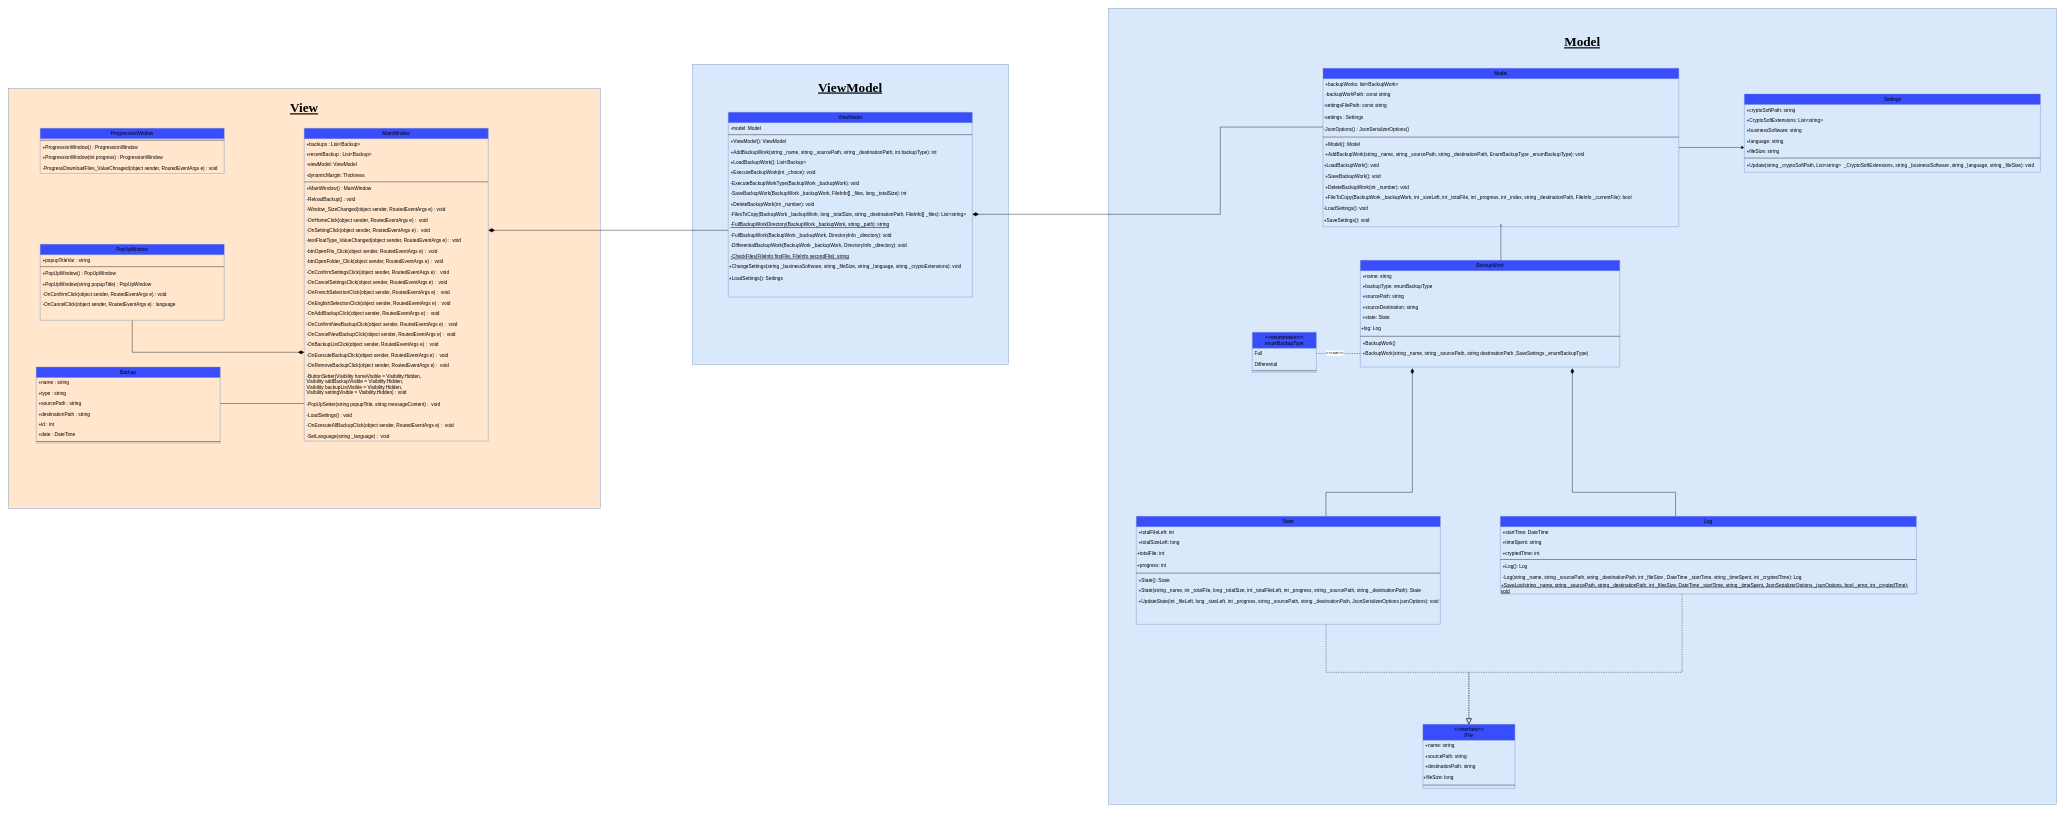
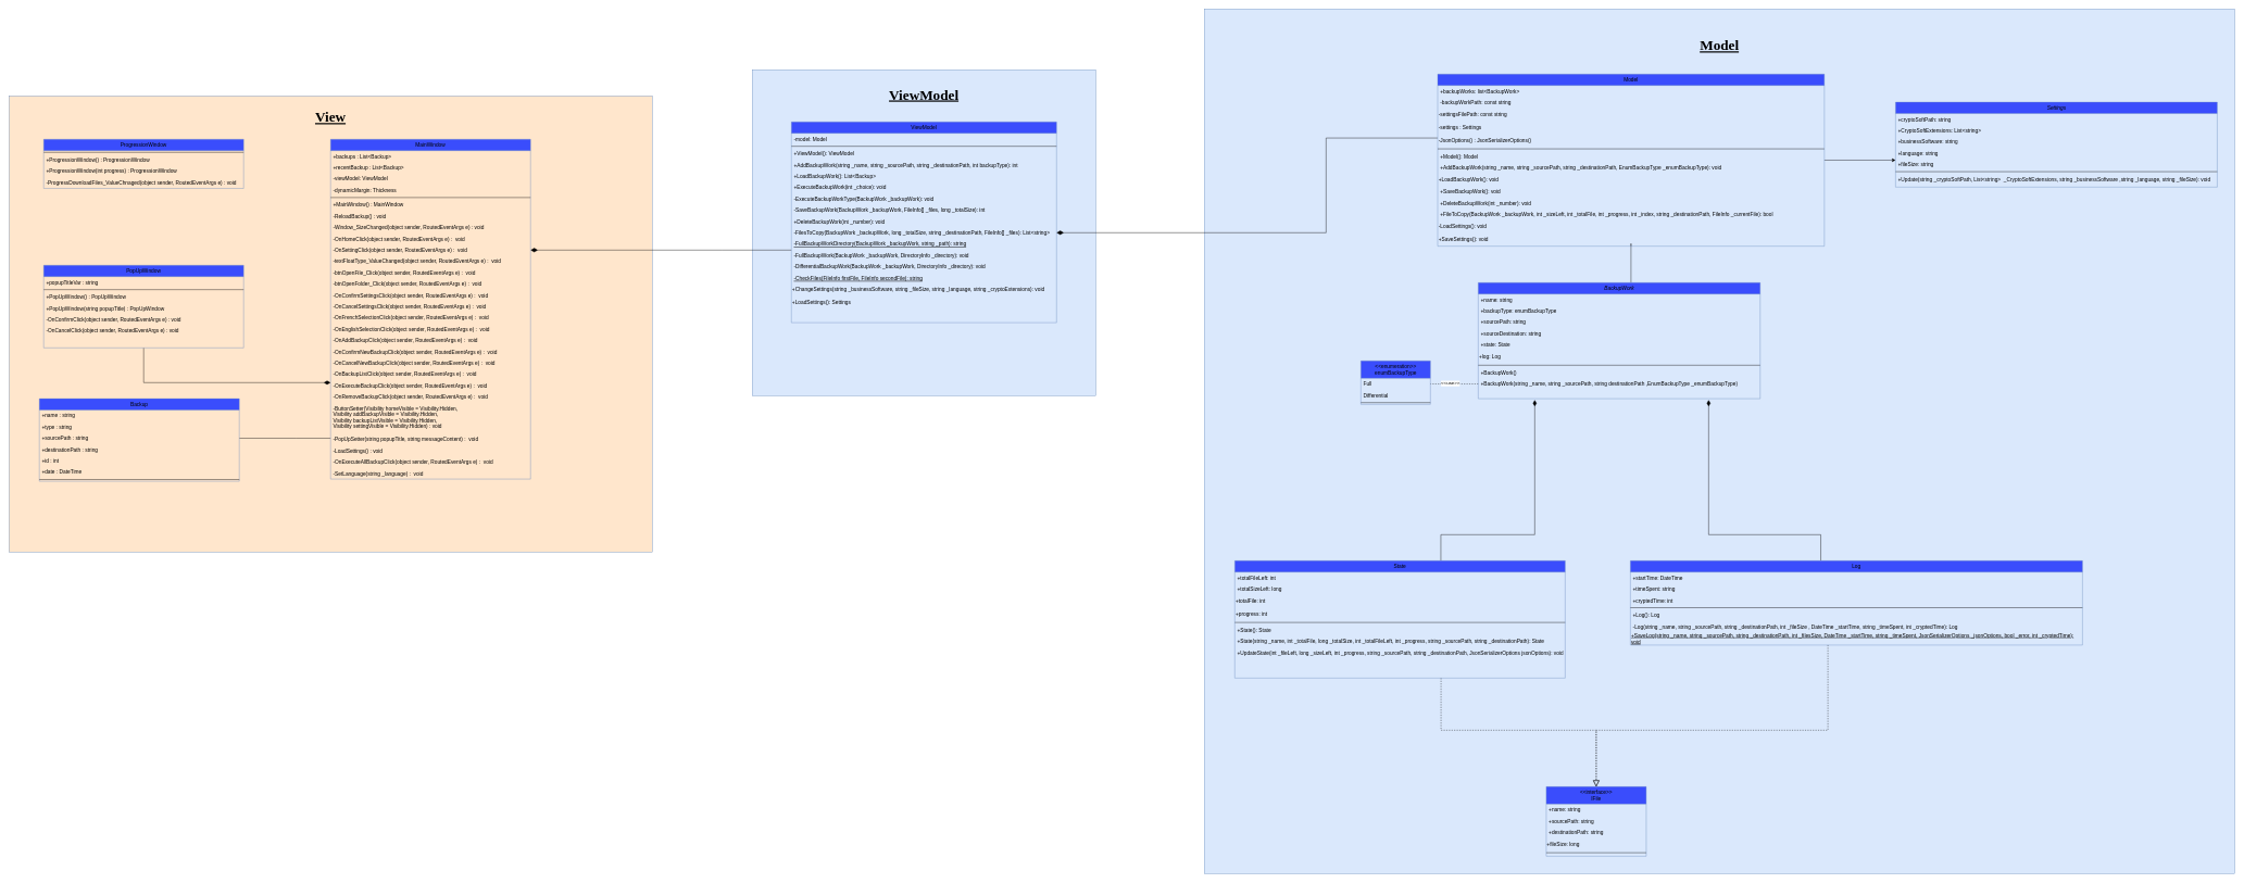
- <mxCell id="121" value="-OnCancelClick(object sender, RoutedEventArgs e) : language" style="text;align=left;verticalAlign=top;spacingLeft=4;spacingRight=4;overflow=hidden;rotatable=0;points=[[0,0.5],[1,0.5]];portConstraint=eastwest;fontStyle=0" parent="115" vertex="1"><mxGeometry y="138" width="460" height="26" as="geometry" /></mxCell>
+ <mxCell id="121" value="-OnCancelClick(object sender, RoutedEventArgs e) : void" style="text;align=left;verticalAlign=top;spacingLeft=4;spacingRight=4;overflow=hidden;rotatable=0;points=[[0,0.5],[1,0.5]];portConstraint=eastwest;fontStyle=0" parent="115" vertex="1"><mxGeometry y="138" width="460" height="26" as="geometry" /></mxCell>
- <mxCell id="35" value="+BackupWork(string _name, string _sourcePath, string destinationPath ,SaveSettings _enumBackupType)" style="text;align=left;verticalAlign=top;spacingLeft=4;spacingRight=4;overflow=hidden;rotatable=0;points=[[0,0.5],[1,0.5]];portConstraint=eastwest;html=1;" parent="26" vertex="1"><mxGeometry y="220" width="648.56" height="26" as="geometry" /></mxCell>
+ <mxCell id="35" value="+BackupWork(string _name, string _sourcePath, string destinationPath ,EnumBackupType _enumBackupType)" style="text;align=left;verticalAlign=top;spacingLeft=4;spacingRight=4;overflow=hidden;rotatable=0;points=[[0,0.5],[1,0.5]];portConstraint=eastwest;html=1;" parent="26" vertex="1"><mxGeometry y="220" width="648.56" height="26" as="geometry" /></mxCell>
